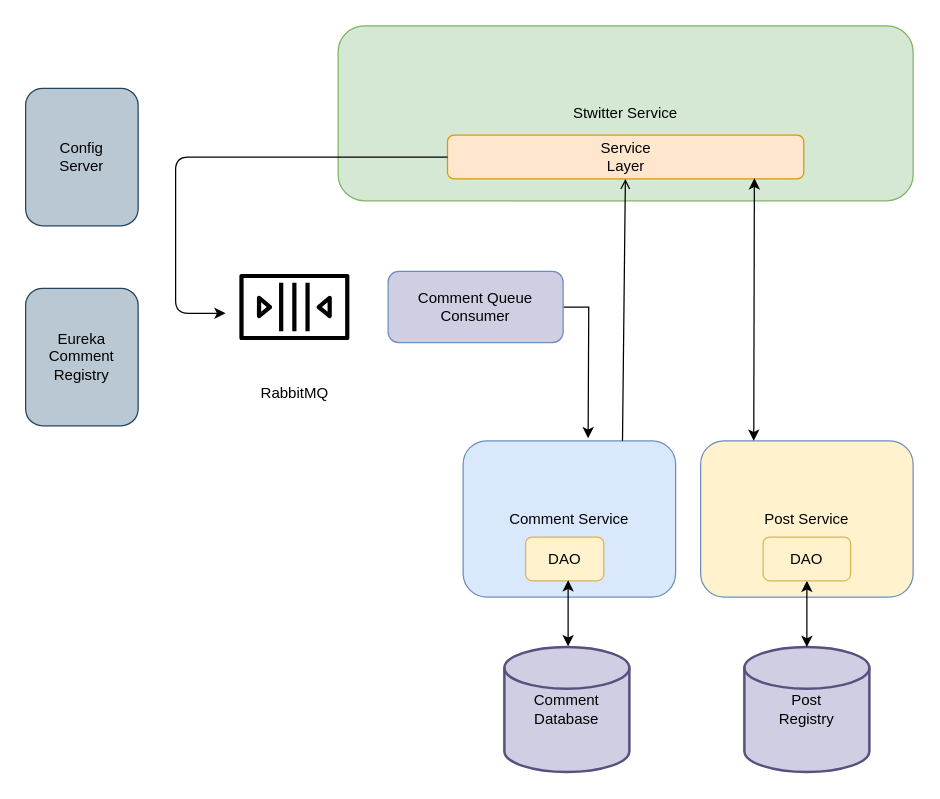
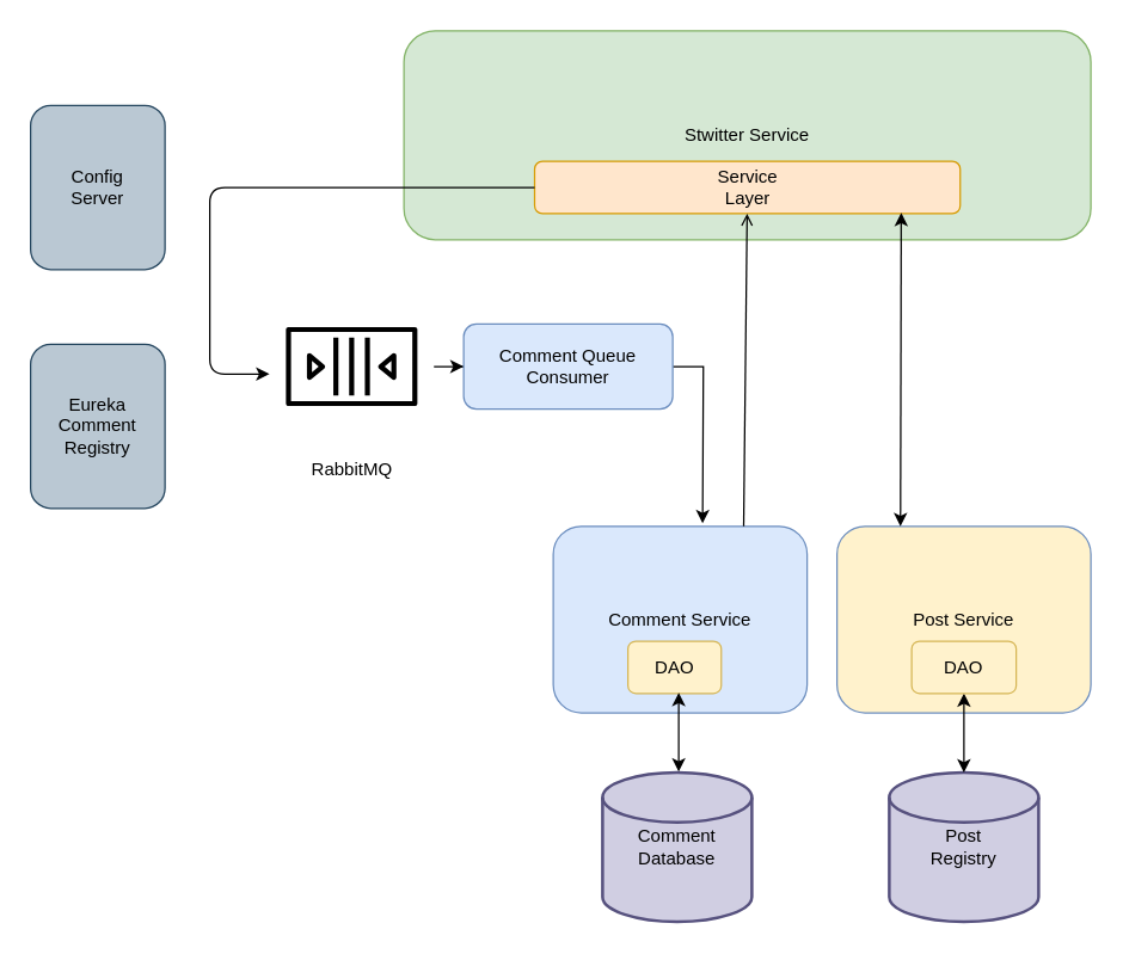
+ <mxCell id="2" style="edgeStyle=orthogonalEdgeStyle;rounded=0;orthogonalLoop=1;jettySize=auto;html=1;entryX=0;entryY=0.5;entryDx=0;entryDy=0;" edge="1" parent="1" source="3" target="20"><mxGeometry relative="1" as="geometry" /></mxCell>
- <mxCell id="20" value="Comment Queue Consumer" style="rounded=1;whiteSpace=wrap;html=1;fillColor=#d0cee2;strokeColor=#6c8ebf;" vertex="1" parent="1"><mxGeometry x="310" y="216.5" width="140" height="57" as="geometry" /></mxCell>
+ <mxCell id="20" value="Comment Queue Consumer" style="rounded=1;whiteSpace=wrap;html=1;fillColor=#dae8fc;strokeColor=#6c8ebf;" vertex="1" parent="1"><mxGeometry x="310" y="216.5" width="140" height="57" as="geometry" /></mxCell>
